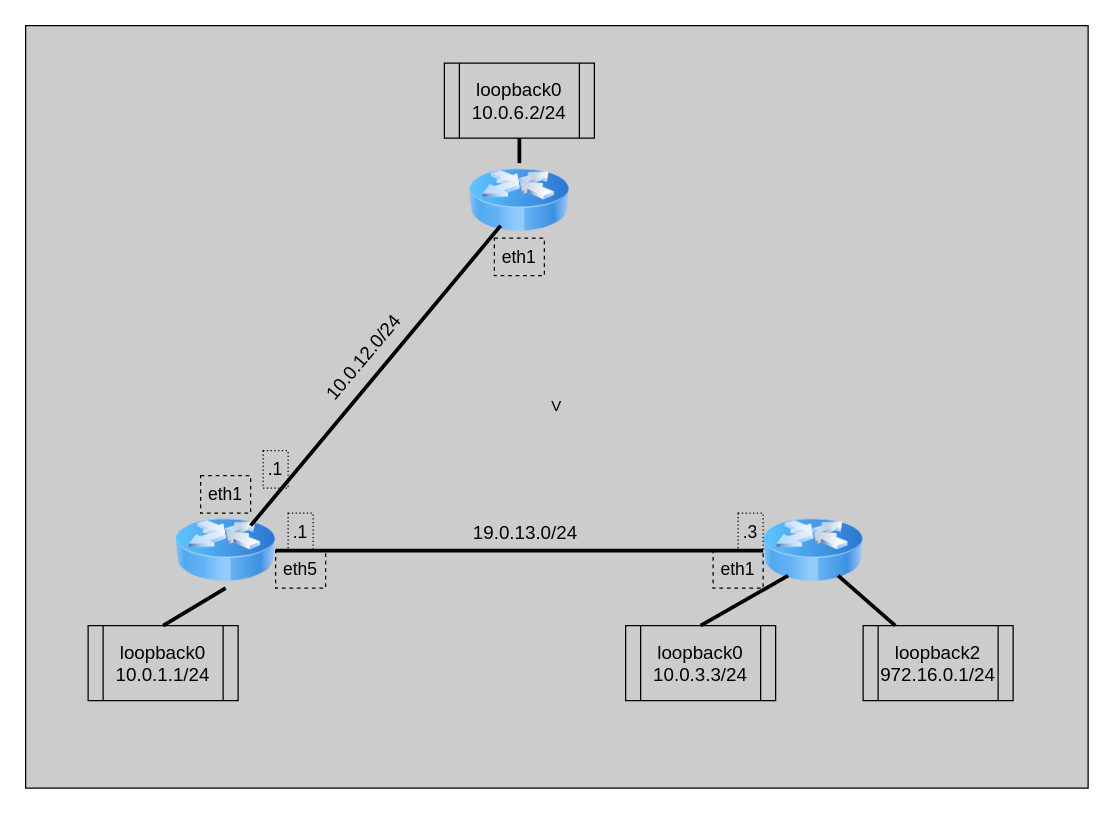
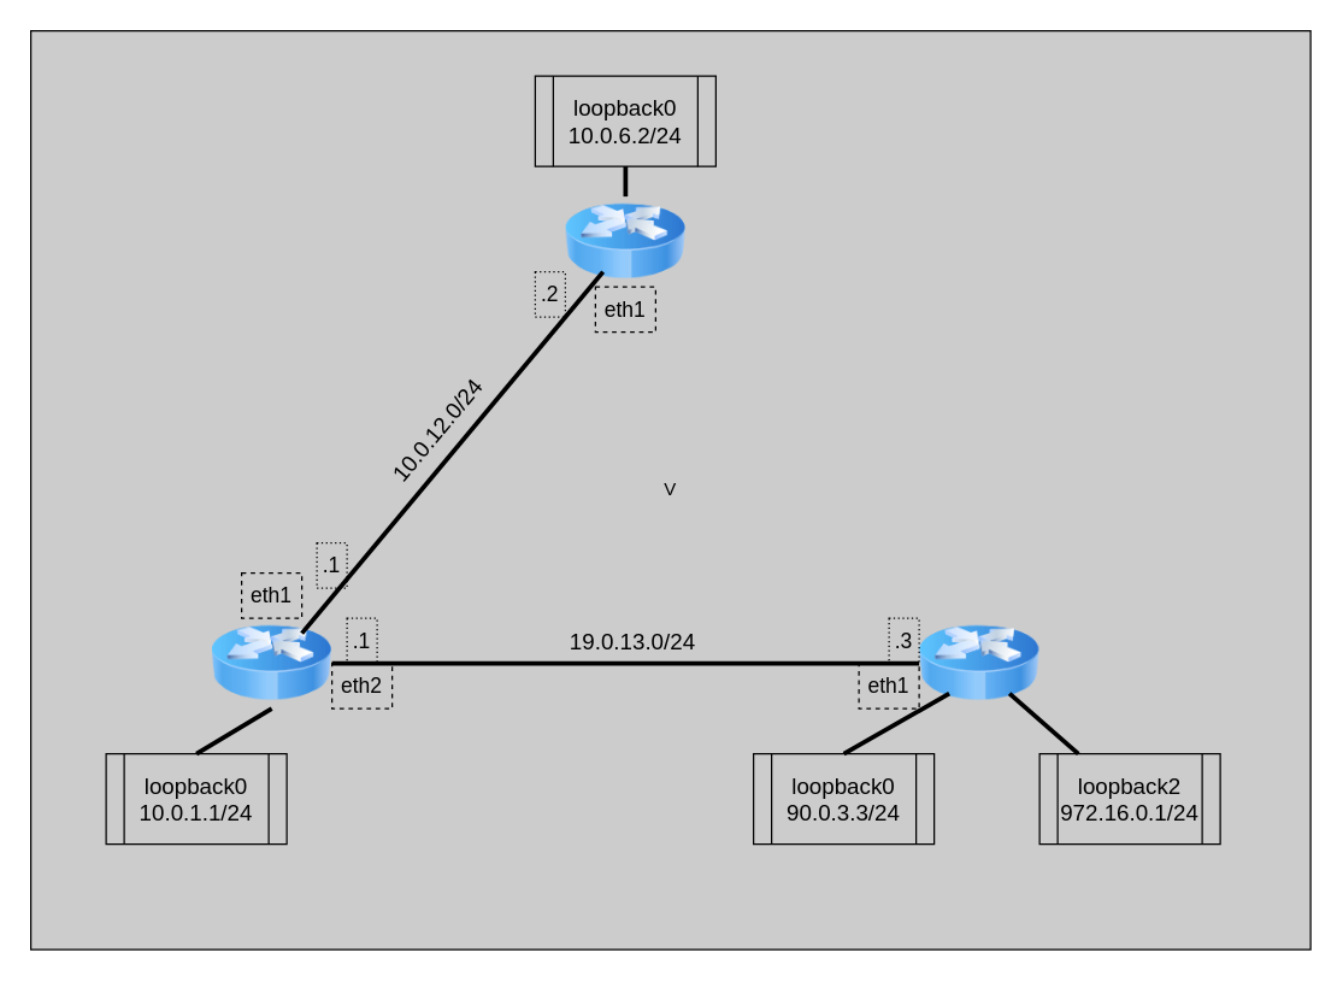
+ <mxCell id="24" value="&lt;font style=&quot;color: rgb(0, 0, 0); font-size: 14px;&quot;&gt;.2&lt;/font&gt;" style="text;html=1;align=center;verticalAlign=middle;whiteSpace=wrap;rounded=0;perimeterSpacing=3;dashed=1;strokeColor=#000000;dashPattern=1 2;" vertex="1" parent="1"><mxGeometry x="355" y="180" width="20" height="30" as="geometry" /></mxCell>
- <mxCell id="19" value="&lt;font style=&quot;color: rgb(0, 0, 0); font-size: 14px;&quot;&gt;eth5&lt;/font&gt;" style="text;html=1;align=center;verticalAlign=middle;whiteSpace=wrap;rounded=0;perimeterSpacing=3;dashed=1;strokeColor=#000000;" vertex="1" parent="1"><mxGeometry x="220" y="440" width="40" height="30" as="geometry" /></mxCell>
+ <mxCell id="19" value="&lt;font style=&quot;color: rgb(0, 0, 0); font-size: 14px;&quot;&gt;eth2&lt;/font&gt;" style="text;html=1;align=center;verticalAlign=middle;whiteSpace=wrap;rounded=0;perimeterSpacing=3;dashed=1;strokeColor=#000000;" vertex="1" parent="1"><mxGeometry x="220" y="440" width="40" height="30" as="geometry" /></mxCell>
- <mxCell id="10" value="&lt;font style=&quot;font-size: 15px; color: rgb(0, 0, 0);&quot;&gt;loopback0&lt;/font&gt;&lt;div&gt;&lt;font style=&quot;font-size: 15px; color: rgb(0, 0, 0);&quot;&gt;10.0.3.3/24&lt;/font&gt;&lt;/div&gt;" style="shape=process;whiteSpace=wrap;html=1;backgroundOutline=1;fillColor=#CCCCCC;strokeColor=#000000;" vertex="1" parent="1"><mxGeometry x="500" y="500" width="120" height="60" as="geometry" /></mxCell>
+ <mxCell id="10" value="&lt;font style=&quot;font-size: 15px; color: rgb(0, 0, 0);&quot;&gt;loopback0&lt;/font&gt;&lt;div&gt;&lt;font style=&quot;font-size: 15px; color: rgb(0, 0, 0);&quot;&gt;90.0.3.3/24&lt;/font&gt;&lt;/div&gt;" style="shape=process;whiteSpace=wrap;html=1;backgroundOutline=1;fillColor=#CCCCCC;strokeColor=#000000;" vertex="1" parent="1"><mxGeometry x="500" y="500" width="120" height="60" as="geometry" /></mxCell>
